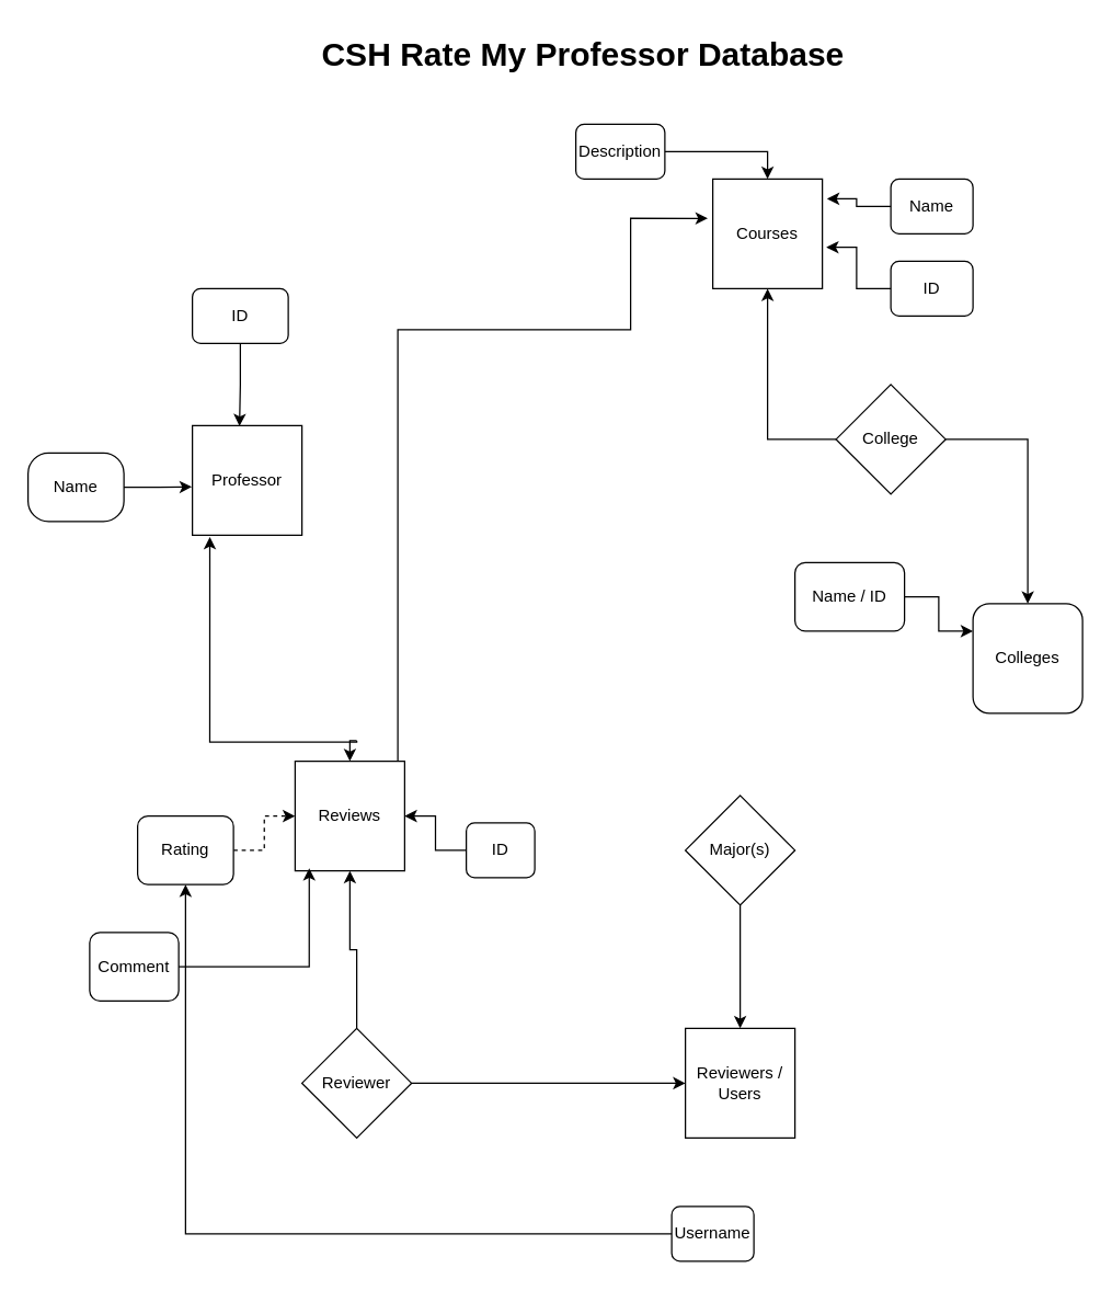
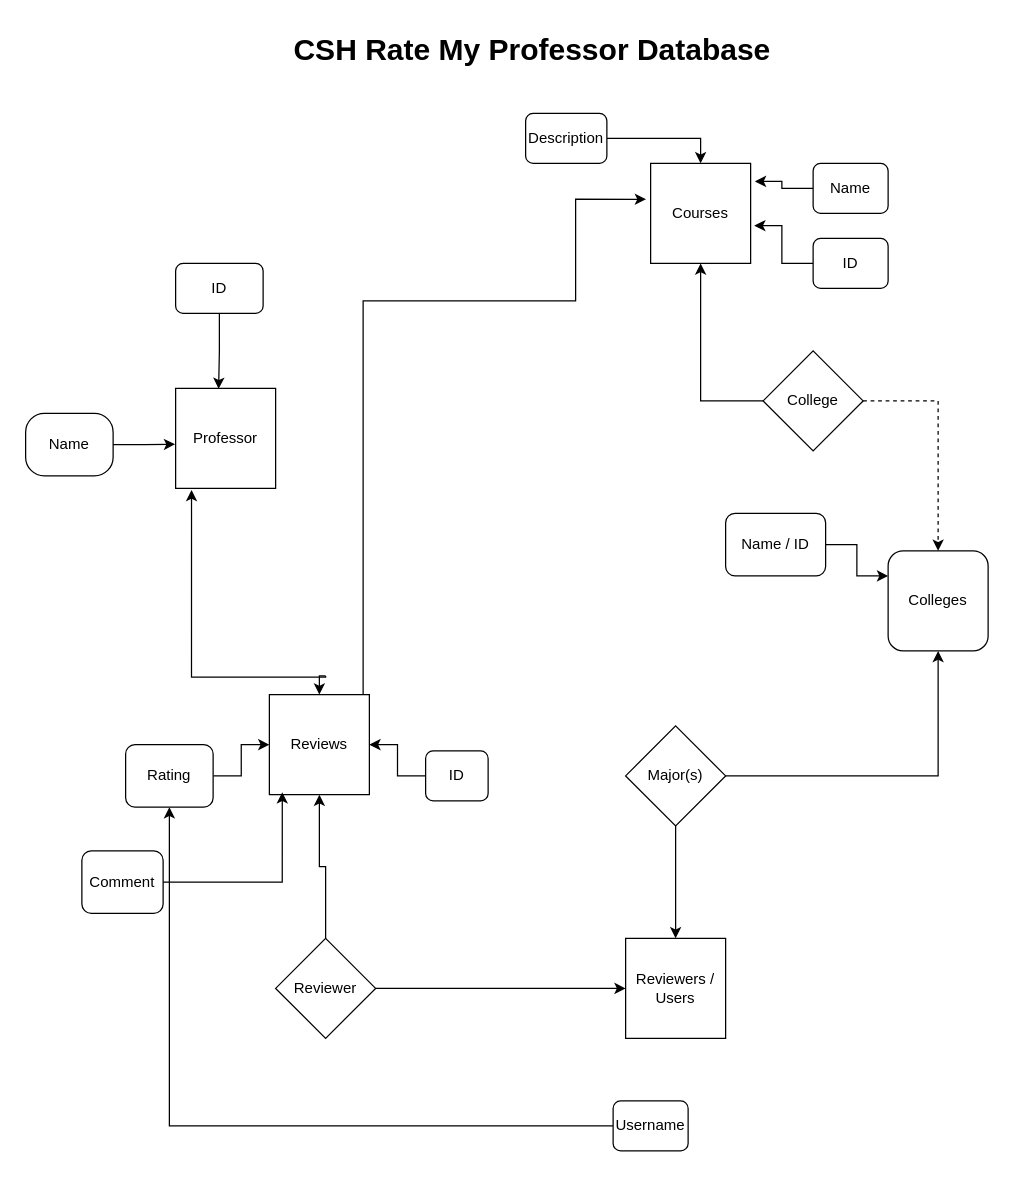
- <mxCell id="21" style="edgeStyle=orthogonalEdgeStyle;rounded=0;orthogonalLoop=1;jettySize=auto;html=1;entryX=0.5;entryY=0;entryDx=0;entryDy=0;" edge="1" parent="1" source="22" target="9"><mxGeometry relative="1" as="geometry" /></mxCell>
+ <mxCell id="21" style="edgeStyle=orthogonalEdgeStyle;rounded=0;orthogonalLoop=1;jettySize=auto;html=1;entryX=0.5;entryY=0;entryDx=0;entryDy=0;dashed=1;" edge="1" parent="1" source="22" target="9"><mxGeometry relative="1" as="geometry" /></mxCell>
- <mxCell id="13" style="edgeStyle=orthogonalEdgeStyle;rounded=0;orthogonalLoop=1;jettySize=auto;html=1;entryX=0;entryY=0.5;entryDx=0;entryDy=0;dashed=1;" edge="1" parent="1" source="14" target="12"><mxGeometry relative="1" as="geometry" /></mxCell>
+ <mxCell id="13" style="edgeStyle=orthogonalEdgeStyle;rounded=0;orthogonalLoop=1;jettySize=auto;html=1;entryX=0;entryY=0.5;entryDx=0;entryDy=0;" edge="1" parent="1" source="14" target="12"><mxGeometry relative="1" as="geometry" /></mxCell>
+ <mxCell id="35" style="edgeStyle=orthogonalEdgeStyle;rounded=0;orthogonalLoop=1;jettySize=auto;html=1;entryX=0.5;entryY=1;entryDx=0;entryDy=0;" edge="1" parent="1" source="37" target="9"><mxGeometry relative="1" as="geometry" /></mxCell>
